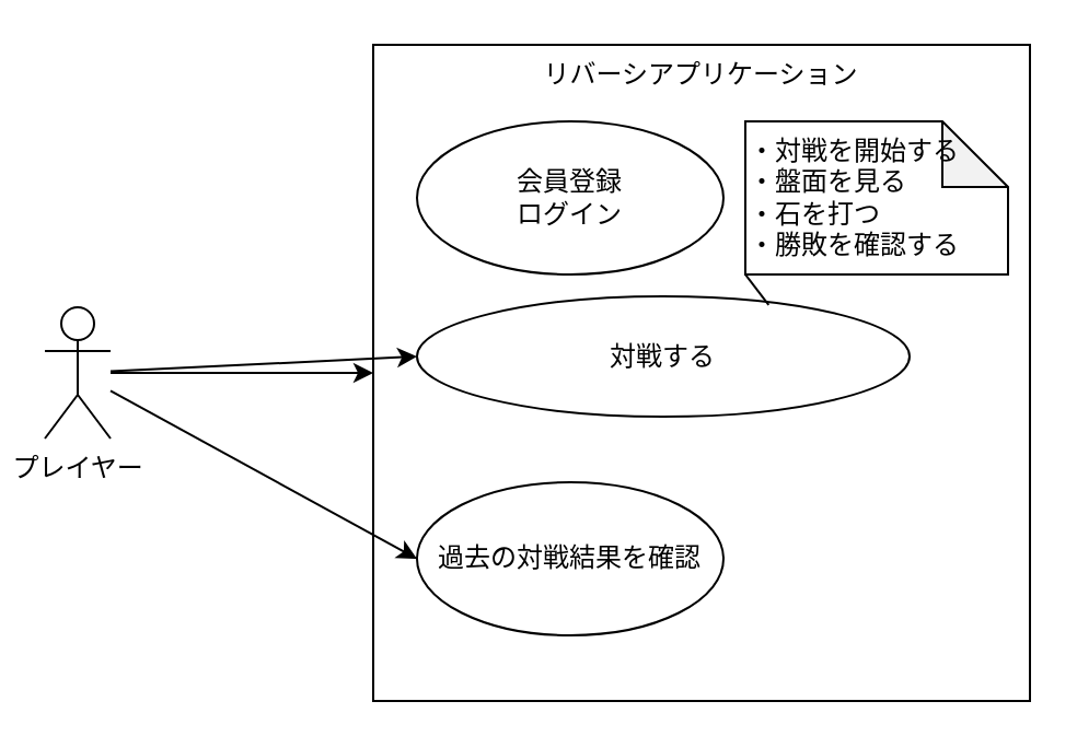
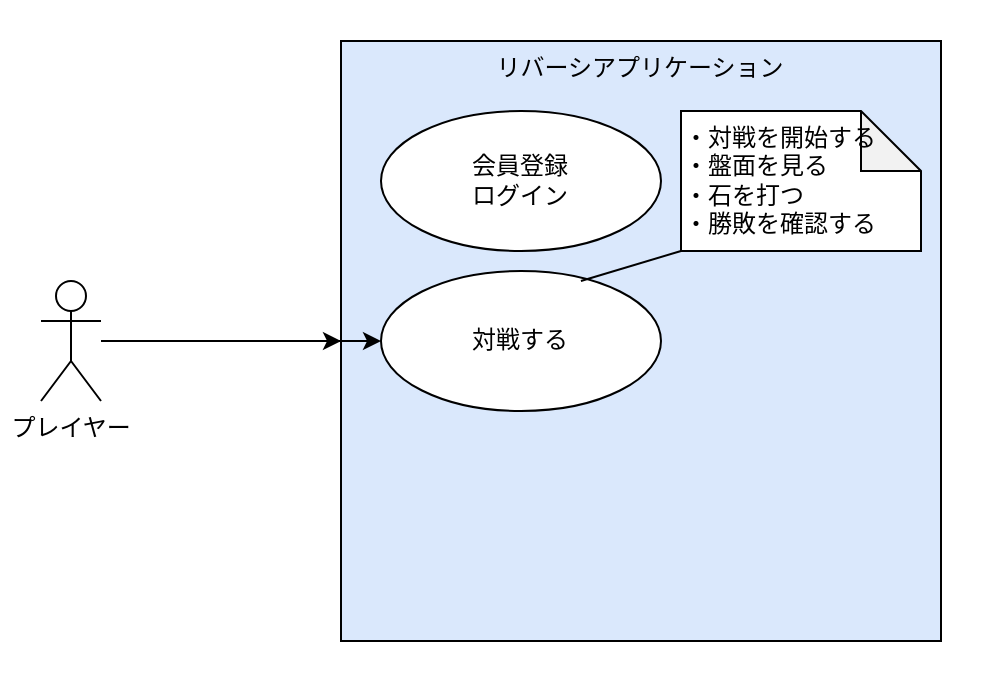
- <mxCell id="2" value="リバーシアプリケーション" style="whiteSpace=wrap;html=1;aspect=fixed;verticalAlign=top;" vertex="1" parent="1"><mxGeometry x="170" y="20" width="300" height="300" as="geometry" /></mxCell>
+ <mxCell id="2" value="リバーシアプリケーション" style="whiteSpace=wrap;html=1;aspect=fixed;verticalAlign=top;fillColor=#dae8fc;" vertex="1" parent="1"><mxGeometry x="170" y="20" width="300" height="300" as="geometry" /></mxCell>
- <mxCell id="7" value="対戦する" style="ellipse;whiteSpace=wrap;html=1;" vertex="1" parent="1"><mxGeometry x="190" y="135" width="225" height="55" as="geometry" /></mxCell>
+ <mxCell id="7" value="対戦する" style="ellipse;whiteSpace=wrap;html=1;" vertex="1" parent="1"><mxGeometry x="190" y="135" width="140" height="70" as="geometry" /></mxCell>
- <mxCell id="5" style="edgeStyle=none;html=1;entryX=0;entryY=0.5;entryDx=0;entryDy=0;" edge="1" parent="1" source="6" target="11"><mxGeometry relative="1" as="geometry" /></mxCell>
- <mxCell id="11" value="過去の対戦結果を確認" style="ellipse;whiteSpace=wrap;html=1;" vertex="1" parent="1"><mxGeometry x="190" y="220" width="140" height="70" as="geometry" /></mxCell>
